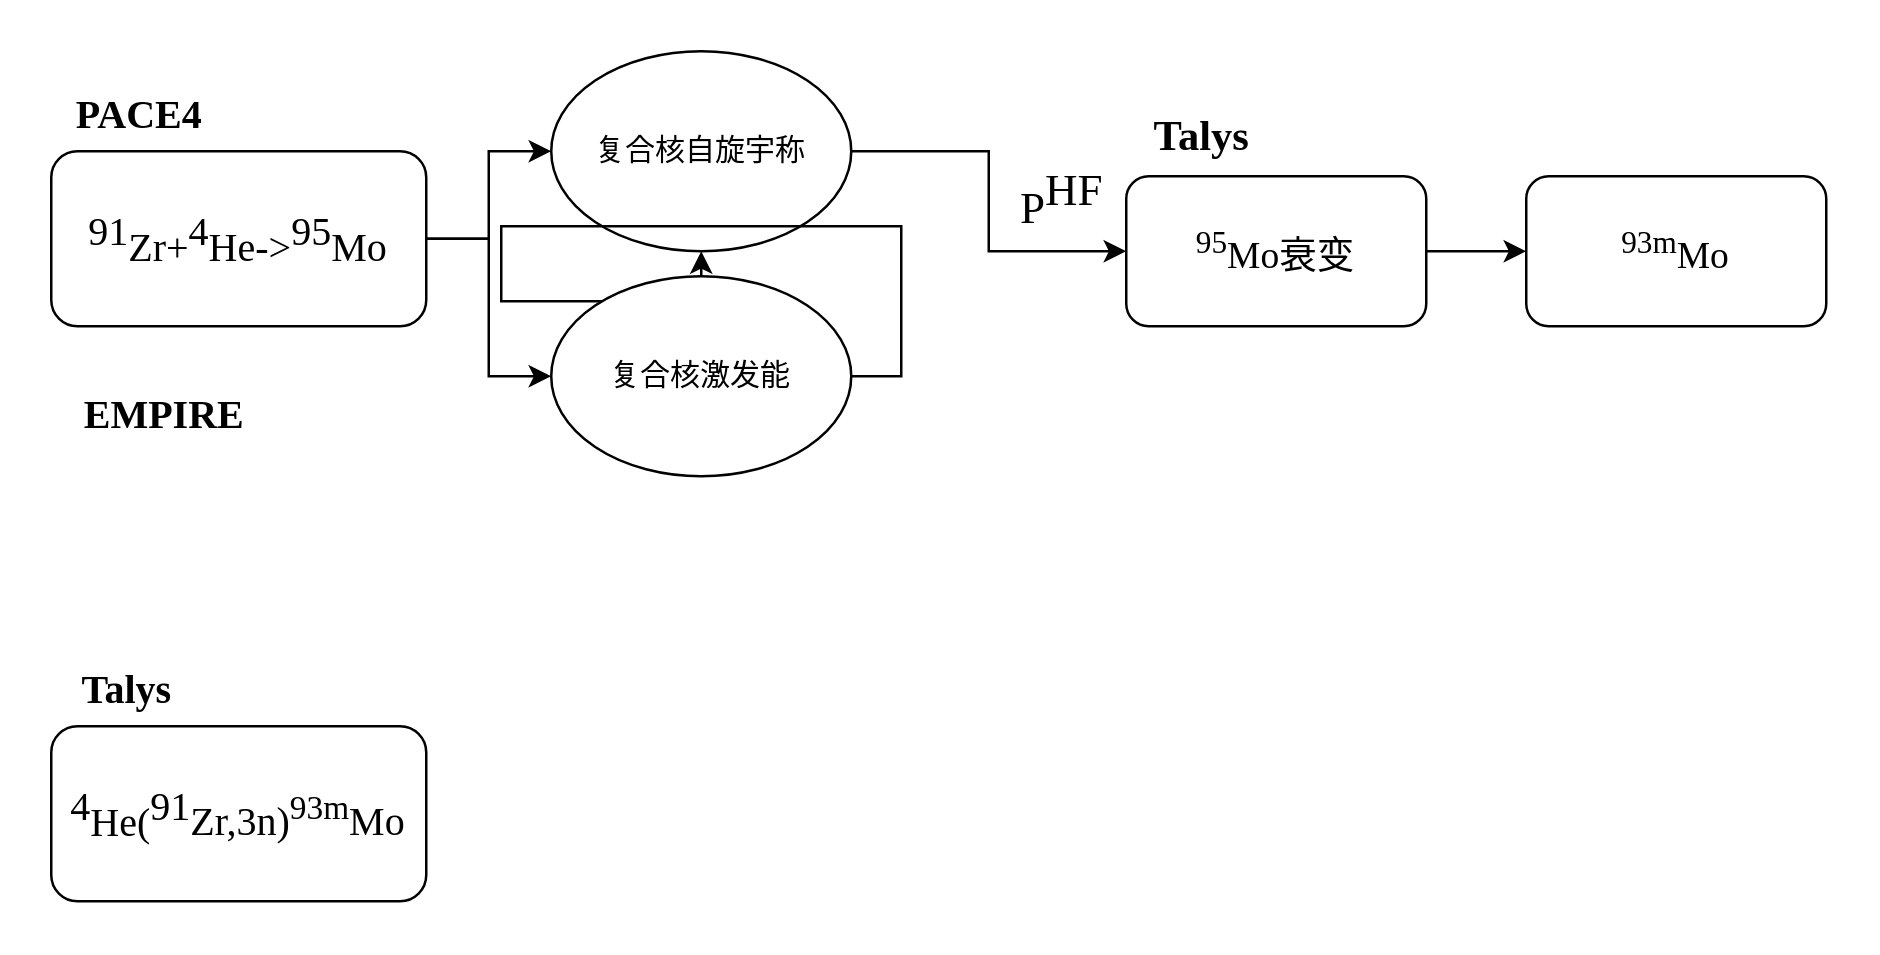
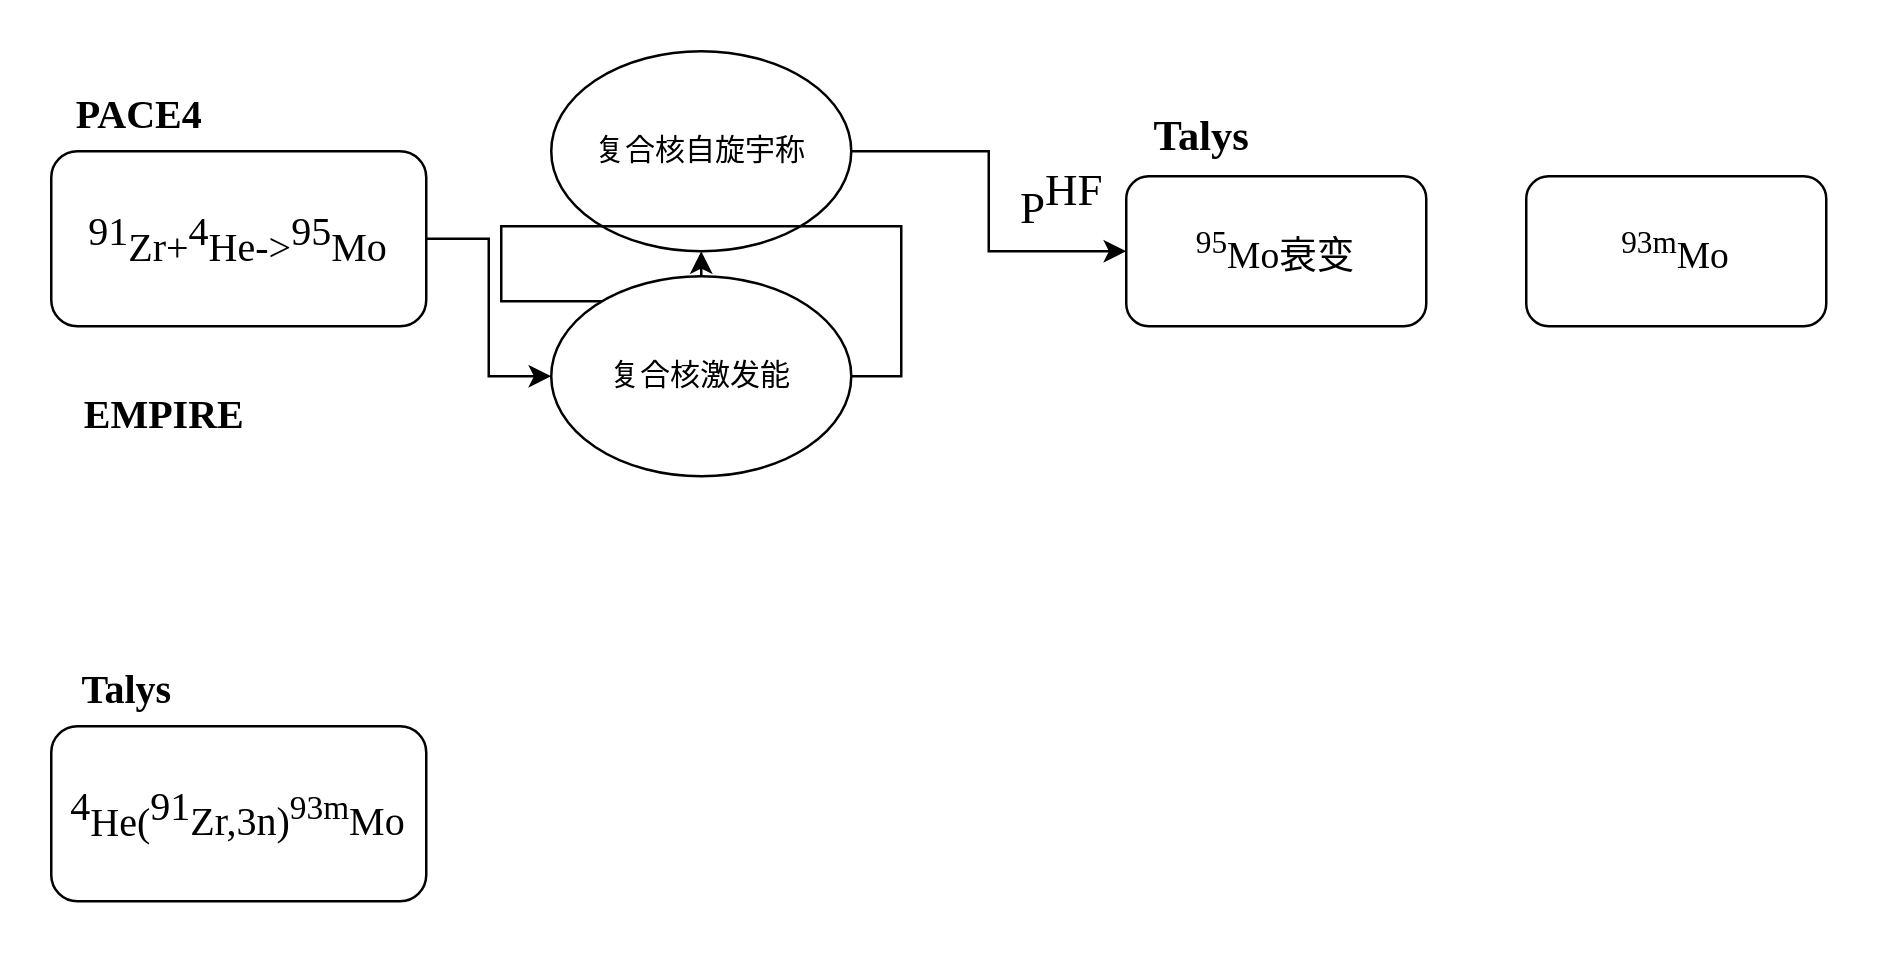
- <mxCell id="2" style="edgeStyle=orthogonalEdgeStyle;rounded=0;orthogonalLoop=1;jettySize=auto;html=1;exitX=1;exitY=0.5;exitDx=0;exitDy=0;entryX=0;entryY=0.5;entryDx=0;entryDy=0;" parent="1" source="4" target="11" edge="1"><mxGeometry relative="1" as="geometry"><mxPoint x="220" y="170" as="targetPoint" /></mxGeometry></mxCell>
- <mxCell id="5" value="" style="edgeStyle=orthogonalEdgeStyle;rounded=0;orthogonalLoop=1;jettySize=auto;html=1;" parent="1" source="6" target="7" edge="1"><mxGeometry relative="1" as="geometry" /></mxCell>
